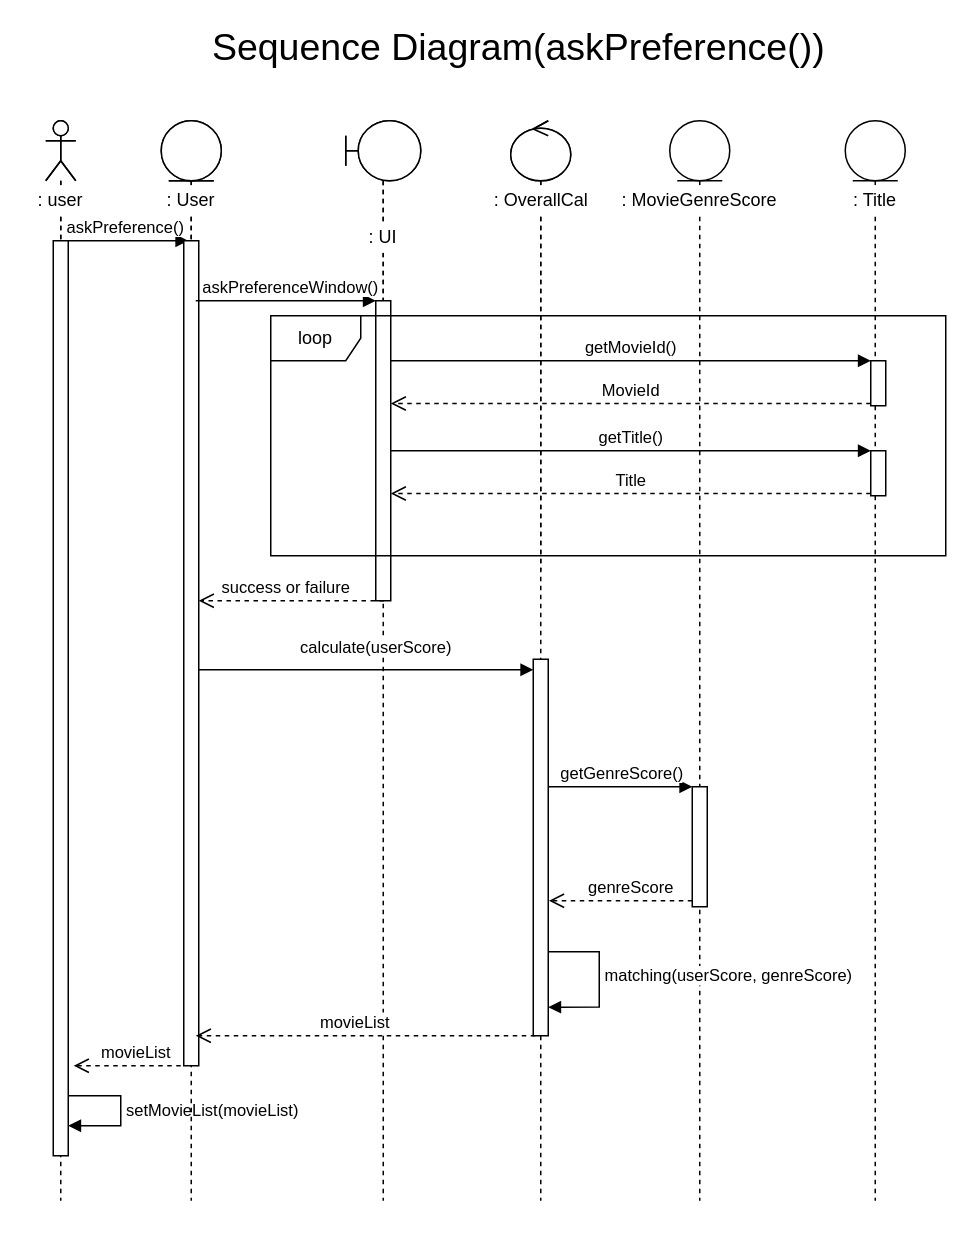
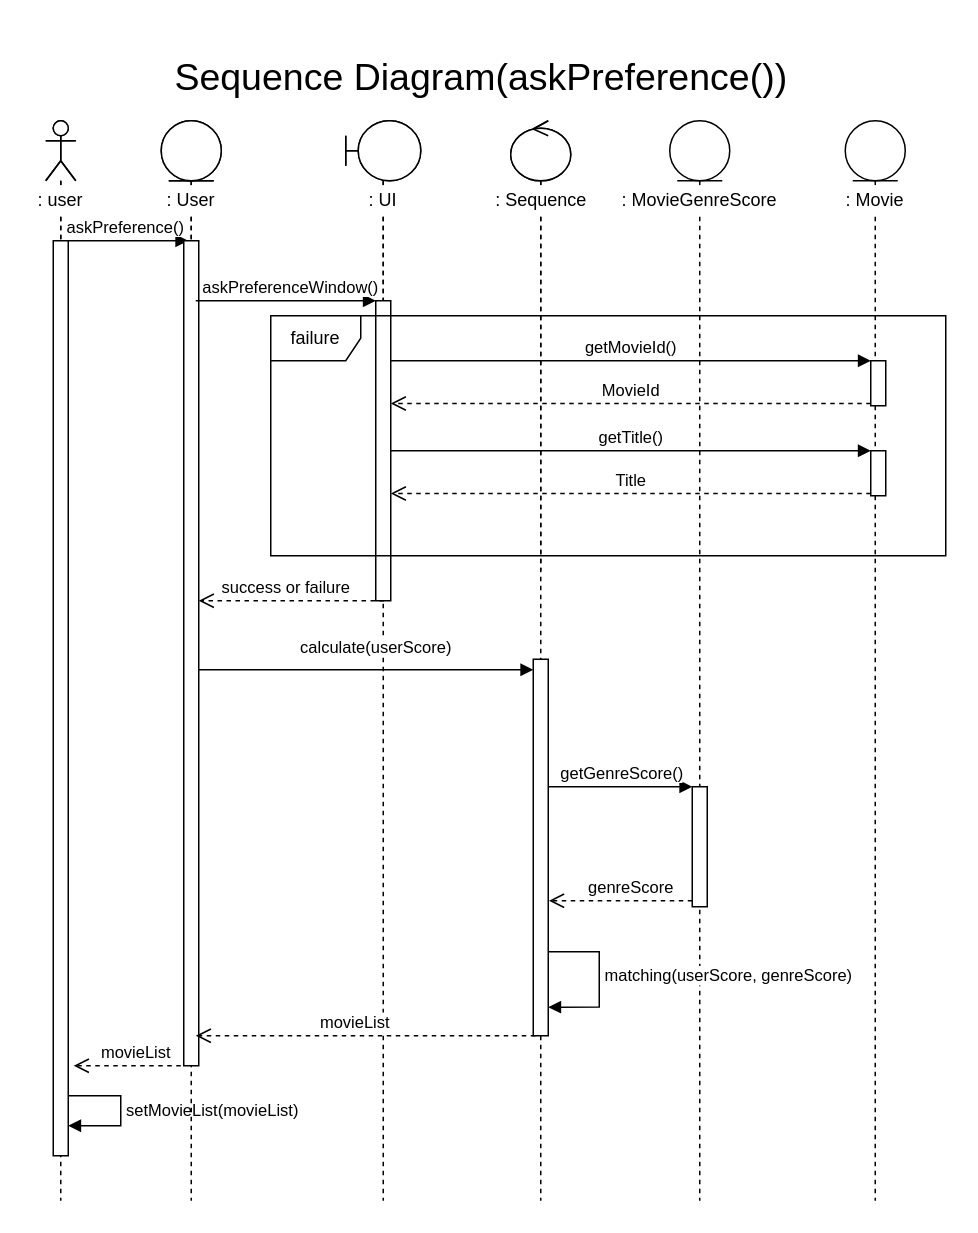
- <mxCell id="33" value="&lt;font style=&quot;font-size: 25px&quot;&gt;Sequence Diagram(askPreference())&lt;/font&gt;" style="text;html=1;align=center;verticalAlign=middle;resizable=0;points=[];autosize=1;strokeColor=none;" parent="1" vertex="1"><mxGeometry x="135" y="20" width="420" height="20" as="geometry" /></mxCell>
+ <mxCell id="33" value="&lt;font style=&quot;font-size: 25px&quot;&gt;Sequence Diagram(askPreference())&lt;/font&gt;" style="text;html=1;align=center;verticalAlign=middle;resizable=0;points=[];autosize=1;strokeColor=none;" parent="1" vertex="1"><mxGeometry x="110" y="40" width="420" height="20" as="geometry" /></mxCell>
- <mxCell id="35" value=": OverallCal" style="text;html=1;align=center;verticalAlign=middle;whiteSpace=wrap;rounded=0;fillColor=#FFFFFF;" parent="1" vertex="1"><mxGeometry x="318.5" y="123" width="83" height="20" as="geometry" /></mxCell>
+ <mxCell id="35" value=": Sequence" style="text;html=1;align=center;verticalAlign=middle;whiteSpace=wrap;rounded=0;fillColor=#FFFFFF;" parent="1" vertex="1"><mxGeometry x="318.5" y="123" width="83" height="20" as="geometry" /></mxCell>
- <mxCell id="7" value=": Title" style="text;html=1;align=center;verticalAlign=middle;whiteSpace=wrap;rounded=0;fillColor=#FFFFFF;" parent="1" vertex="1"><mxGeometry x="560" y="123" width="46" height="20" as="geometry" /></mxCell>
+ <mxCell id="7" value=": Movie" style="text;html=1;align=center;verticalAlign=middle;whiteSpace=wrap;rounded=0;fillColor=#FFFFFF;" parent="1" vertex="1"><mxGeometry x="560" y="123" width="46" height="20" as="geometry" /></mxCell>
- <mxCell id="23" value=": UI" style="text;html=1;align=center;verticalAlign=middle;whiteSpace=wrap;rounded=0;fillColor=#FFFFFF;" parent="1" vertex="1"><mxGeometry x="235" y="148" width="40" height="20" as="geometry" /></mxCell>
+ <mxCell id="23" value=": UI" style="text;html=1;align=center;verticalAlign=middle;whiteSpace=wrap;rounded=0;fillColor=#FFFFFF;" parent="1" vertex="1"><mxGeometry x="235" y="123" width="40" height="20" as="geometry" /></mxCell>
- <mxCell id="29" value="loop" style="shape=umlFrame;whiteSpace=wrap;html=1;fillColor=#FFFFFF;" parent="1" vertex="1"><mxGeometry x="180" y="210" width="450" height="160" as="geometry" /></mxCell>
+ <mxCell id="29" value="failure" style="shape=umlFrame;whiteSpace=wrap;html=1;fillColor=#FFFFFF;" parent="1" vertex="1"><mxGeometry x="180" y="210" width="450" height="160" as="geometry" /></mxCell>
